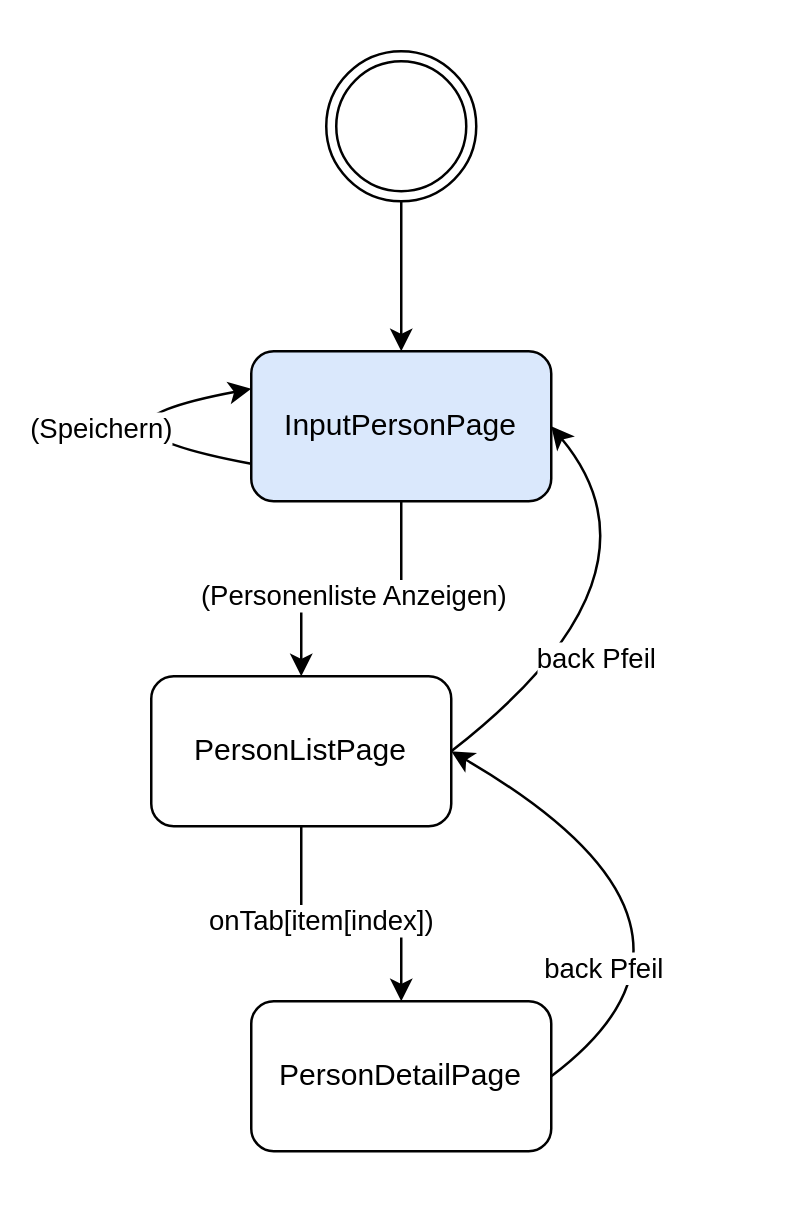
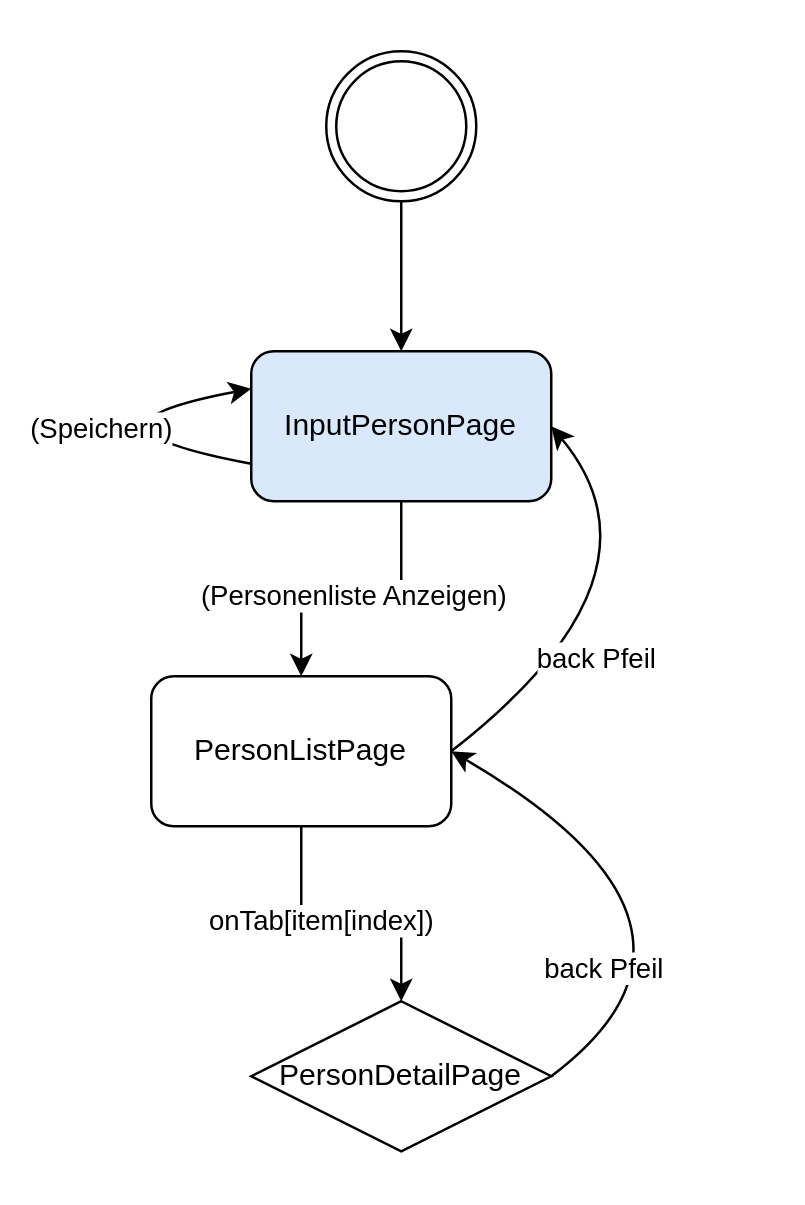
- <mxCell id="10" value="PersonDetailPage" style="rounded=1;whiteSpace=wrap;html=1;" parent="1" vertex="1"><mxGeometry x="100" y="400" width="120" height="60" as="geometry" /></mxCell>
+ <mxCell id="10" value="PersonDetailPage" style="rhombus;whiteSpace=wrap;html=1;" parent="1" vertex="1"><mxGeometry x="100" y="400" width="120" height="60" as="geometry" /></mxCell>
